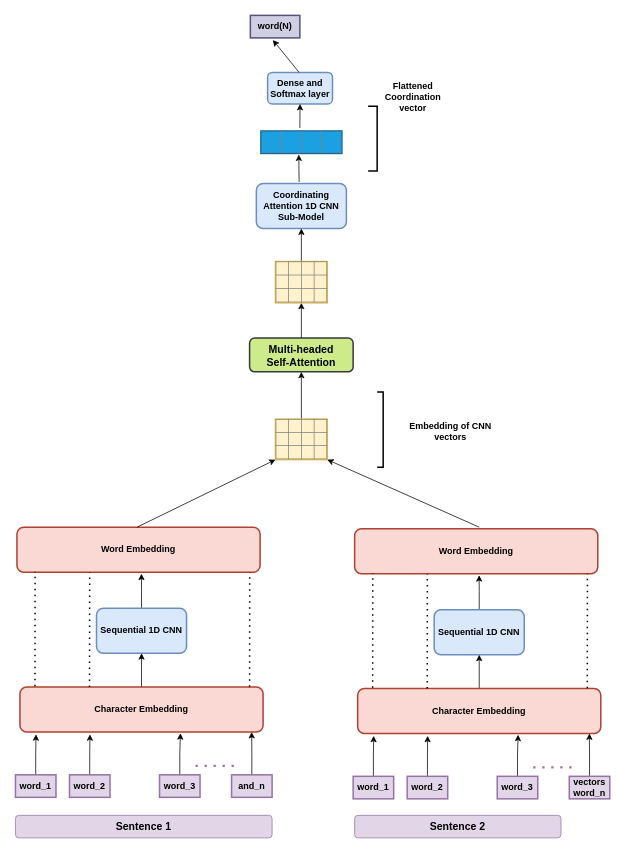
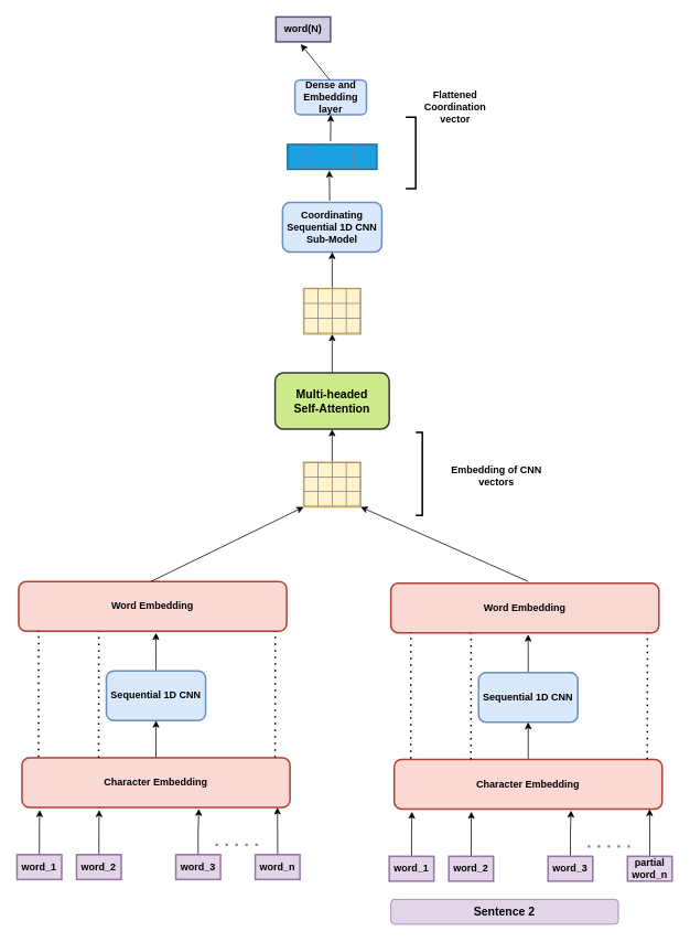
- <mxCell id="18" value="&lt;b&gt;Dense and&lt;br&gt;Softmax layer&lt;/b&gt;" style="rounded=1;whiteSpace=wrap;html=1;strokeWidth=2;fillColor=#dae8fc;strokeColor=#6c8ebf;" parent="1" vertex="1"><mxGeometry x="356" y="96" width="86.5" height="42" as="geometry" /></mxCell>
+ <mxCell id="18" value="&lt;b&gt;Dense and&lt;br&gt;Embedding layer&lt;/b&gt;" style="rounded=1;whiteSpace=wrap;html=1;strokeWidth=2;fillColor=#dae8fc;strokeColor=#6c8ebf;" parent="1" vertex="1"><mxGeometry x="356" y="96" width="86.5" height="42" as="geometry" /></mxCell>
- <mxCell id="15" value="&lt;b&gt;Coordinating&lt;br&gt;Attention 1D CNN&lt;br&gt;Sub-Model&lt;/b&gt;" style="rounded=1;whiteSpace=wrap;html=1;strokeWidth=2;fillColor=#dae8fc;strokeColor=#6c8ebf;" parent="1" vertex="1"><mxGeometry x="341" y="244" width="120" height="60" as="geometry" /></mxCell>
+ <mxCell id="15" value="&lt;b&gt;Coordinating&lt;br&gt;Sequential 1D CNN&lt;br&gt;Sub-Model&lt;/b&gt;" style="rounded=1;whiteSpace=wrap;html=1;strokeWidth=2;fillColor=#dae8fc;strokeColor=#6c8ebf;" parent="1" vertex="1"><mxGeometry x="341" y="244" width="120" height="60" as="geometry" /></mxCell>
- <mxCell id="23" value="&lt;b&gt;&lt;font style=&quot;font-size: 14px&quot;&gt;Multi-headed &lt;br&gt;Self-Attention&lt;/font&gt;&lt;/b&gt;" style="rounded=1;whiteSpace=wrap;html=1;strokeWidth=2;fillColor=#cdeb8b;strokeColor=#36393d;fontSize=15;" parent="1" vertex="1"><mxGeometry x="332" y="450" width="138" height="45" as="geometry" /></mxCell>
+ <mxCell id="23" value="&lt;b&gt;&lt;font style=&quot;font-size: 14px&quot;&gt;Multi-headed &lt;br&gt;Self-Attention&lt;/font&gt;&lt;/b&gt;" style="rounded=1;whiteSpace=wrap;html=1;strokeWidth=2;fillColor=#cdeb8b;strokeColor=#36393d;fontSize=15;" parent="1" vertex="1"><mxGeometry x="332" y="450" width="138" height="68" as="geometry" /></mxCell>
- <mxCell id="9" value="&lt;b&gt;and_n&lt;/b&gt;" style="rounded=0;whiteSpace=wrap;html=1;strokeWidth=2;fillColor=#e1d5e7;strokeColor=#9673a6;" parent="1" vertex="1"><mxGeometry x="308" y="1032" width="54" height="30" as="geometry" /></mxCell>
+ <mxCell id="9" value="&lt;b&gt;word_n&lt;/b&gt;" style="rounded=0;whiteSpace=wrap;html=1;strokeWidth=2;fillColor=#e1d5e7;strokeColor=#9673a6;" parent="1" vertex="1"><mxGeometry x="308" y="1032" width="54" height="30" as="geometry" /></mxCell>
- <mxCell id="39" value="&lt;b&gt;vectors&lt;br&gt;word_n&lt;/b&gt;" style="rounded=0;whiteSpace=wrap;html=1;strokeWidth=2;fillColor=#e1d5e7;strokeColor=#9673a6;" vertex="1" parent="1"><mxGeometry x="758" y="1034" width="54" height="30" as="geometry" /></mxCell>
+ <mxCell id="39" value="&lt;b&gt;partial&lt;br&gt;word_n&lt;/b&gt;" style="rounded=0;whiteSpace=wrap;html=1;strokeWidth=2;fillColor=#e1d5e7;strokeColor=#9673a6;" vertex="1" parent="1"><mxGeometry x="758" y="1034" width="54" height="30" as="geometry" /></mxCell>
- <mxCell id="53" value="&lt;b&gt;&lt;font style=&quot;font-size: 14px&quot;&gt;Sentence 1&lt;/font&gt;&lt;/b&gt;" style="rounded=1;whiteSpace=wrap;html=1;fillColor=#e1d5e7;strokeColor=#9673a6;" vertex="1" parent="1"><mxGeometry x="20" y="1086" width="342" height="30" as="geometry" /></mxCell>
